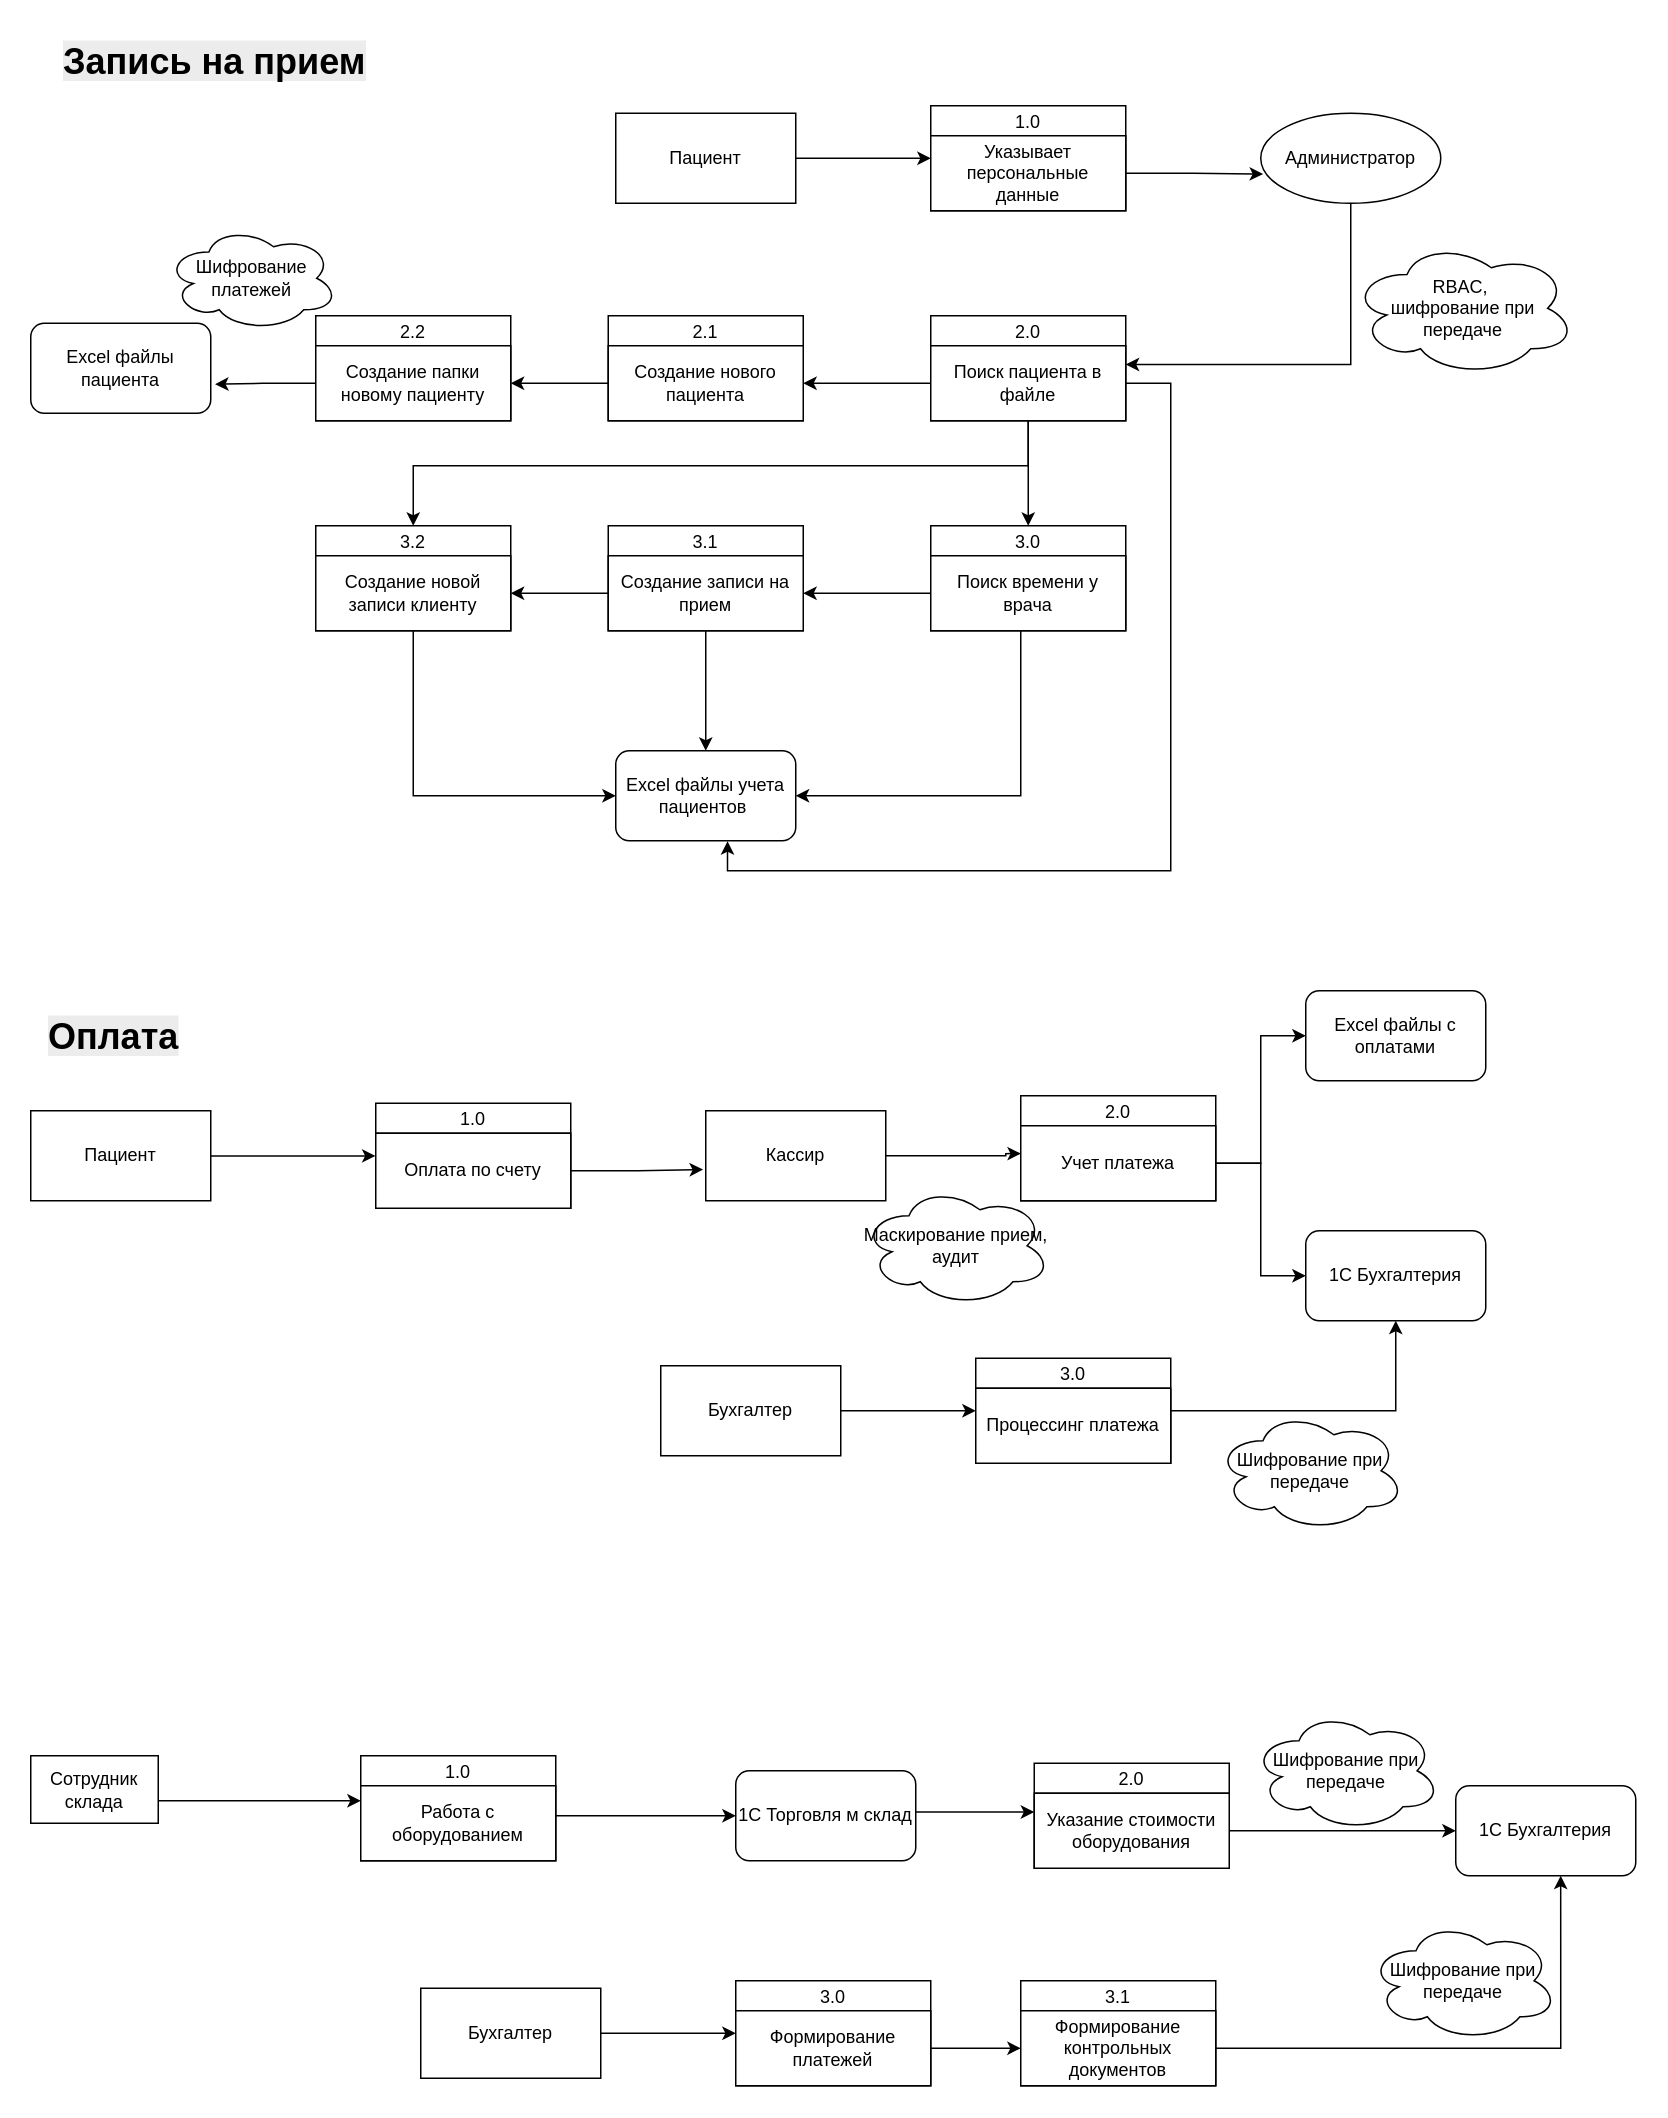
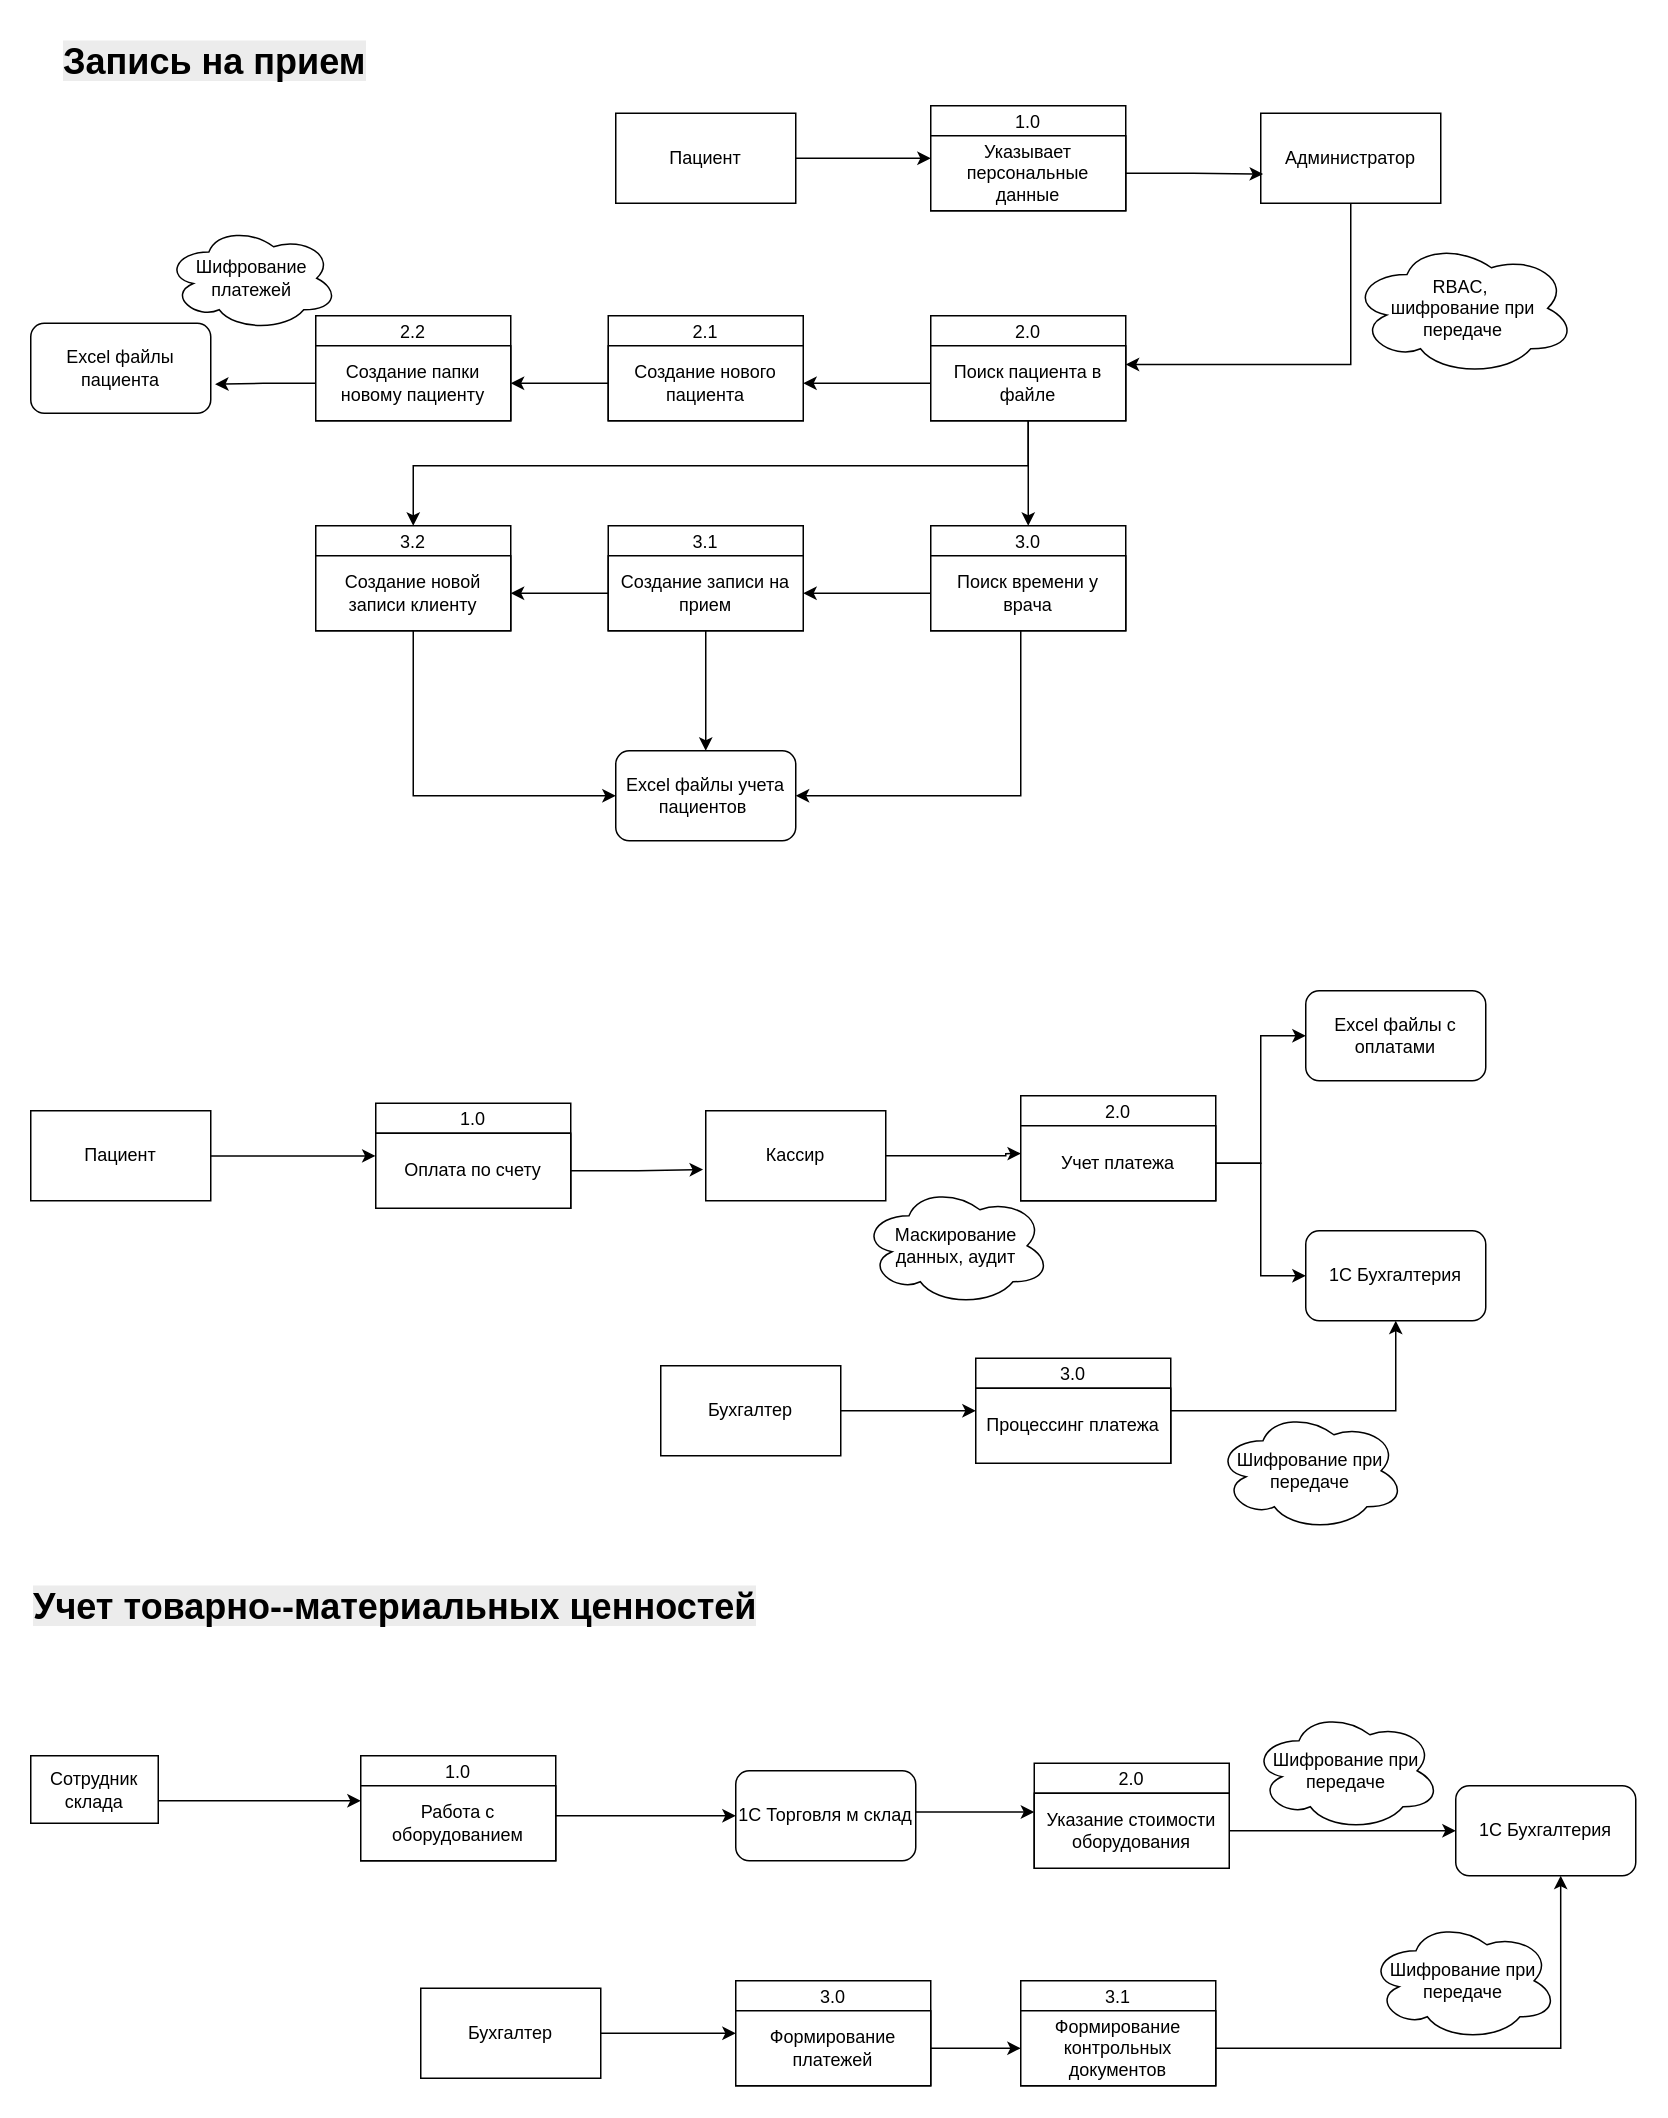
- <mxCell id="7" value="Администратор" style="ellipse;whiteSpace=wrap;html=1;" parent="1" vertex="1"><mxGeometry x="840" y="75" width="120" height="60" as="geometry" /></mxCell>
+ <mxCell id="7" value="Администратор" style="rounded=0;whiteSpace=wrap;html=1;" parent="1" vertex="1"><mxGeometry x="840" y="75" width="120" height="60" as="geometry" /></mxCell>
- <mxCell id="31" style="edgeStyle=orthogonalEdgeStyle;rounded=0;orthogonalLoop=1;jettySize=auto;html=1;entryX=0.621;entryY=1.005;entryDx=0;entryDy=0;entryPerimeter=0;" parent="1" source="10" target="27" edge="1"><mxGeometry relative="1" as="geometry"><Array as="points"><mxPoint x="780" y="255" /><mxPoint x="780" y="580" /><mxPoint x="484" y="580" /></Array></mxGeometry></mxCell>
- <mxCell id="33" value="&lt;b style=&quot;forced-color-adjust: none; color: rgb(0, 0, 0); font-family: Helvetica; font-size: 24px; font-style: normal; font-variant-ligatures: normal; font-variant-caps: normal; letter-spacing: normal; orphans: 2; text-align: left; text-indent: 0px; text-transform: none; widows: 2; word-spacing: 0px; -webkit-text-stroke-width: 0px; white-space: normal; background-color: rgb(236, 236, 236); text-decoration-thickness: initial; text-decoration-style: initial; text-decoration-color: initial;&quot;&gt;Оплата&lt;/b&gt;" style="text;whiteSpace=wrap;html=1;" parent="1" vertex="1"><mxGeometry x="30" y="670" width="130" height="50" as="geometry" /></mxCell>
- <mxCell id="76" value="Маскирование прием, аудит" style="ellipse;shape=cloud;whiteSpace=wrap;html=1;" vertex="1" parent="1"><mxGeometry x="574" y="790" width="126" height="80" as="geometry" /></mxCell>
+ <mxCell id="76" value="Маскирование данных, аудит" style="ellipse;shape=cloud;whiteSpace=wrap;html=1;" vertex="1" parent="1"><mxGeometry x="574" y="790" width="126" height="80" as="geometry" /></mxCell>
+ <mxCell id="54" value="&lt;b style=&quot;forced-color-adjust: none; color: rgb(0, 0, 0); font-family: Helvetica; font-size: 24px; font-style: normal; font-variant-ligatures: normal; font-variant-caps: normal; letter-spacing: normal; orphans: 2; text-align: left; text-indent: 0px; text-transform: none; widows: 2; word-spacing: 0px; -webkit-text-stroke-width: 0px; white-space: normal; background-color: rgb(236, 236, 236); text-decoration-thickness: initial; text-decoration-style: initial; text-decoration-color: initial;&quot;&gt;Учет товарно--материальных ценностей&lt;/b&gt;" style="text;whiteSpace=wrap;html=1;" parent="1" vertex="1"><mxGeometry x="20" y="1050" width="500" height="50" as="geometry" /></mxCell>
